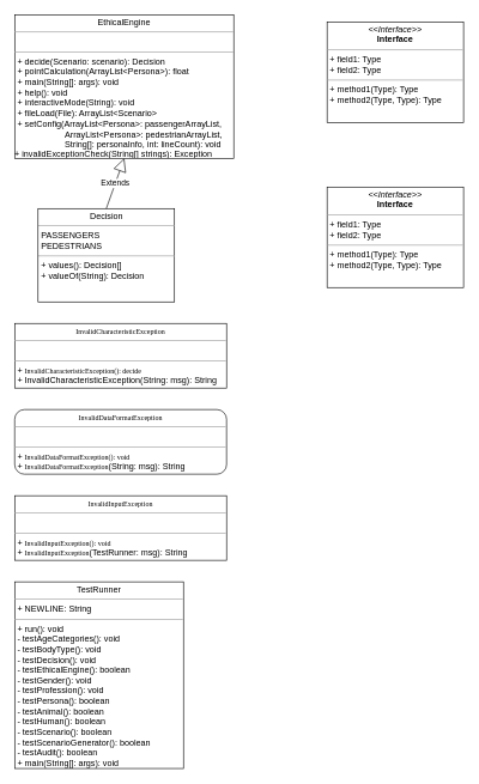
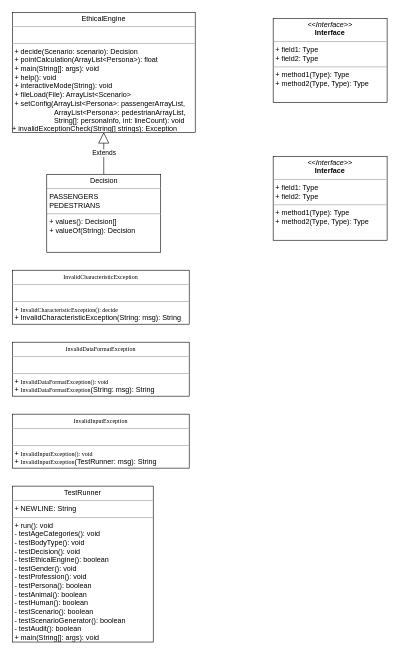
- <mxCell id="6" value="&lt;p style=&quot;margin: 0px ; margin-top: 4px ; text-align: center&quot;&gt;Decision&lt;/p&gt;&lt;hr size=&quot;1&quot;&gt;&lt;p style=&quot;margin: 0px ; margin-left: 4px&quot;&gt;PASSENGERS&lt;/p&gt;&lt;p style=&quot;margin: 0px ; margin-left: 4px&quot;&gt;PEDESTRIANS&lt;/p&gt;&lt;hr size=&quot;1&quot;&gt;&lt;p style=&quot;margin: 0px ; margin-left: 4px&quot;&gt;+ values(): Decision[]&lt;br&gt;+ valueOf(String): Decision&lt;/p&gt;" style="verticalAlign=top;align=left;overflow=fill;fontSize=12;fontFamily=Helvetica;html=1;rounded=0;shadow=0;comic=0;labelBackgroundColor=none;strokeWidth=1" vertex="1" parent="1"><mxGeometry x="52.5" y="290" width="190" height="130" as="geometry" /></mxCell>
+ <mxCell id="6" value="&lt;p style=&quot;margin: 0px ; margin-top: 4px ; text-align: center&quot;&gt;Decision&lt;/p&gt;&lt;hr size=&quot;1&quot;&gt;&lt;p style=&quot;margin: 0px ; margin-left: 4px&quot;&gt;PASSENGERS&lt;/p&gt;&lt;p style=&quot;margin: 0px ; margin-left: 4px&quot;&gt;PEDESTRIANS&lt;/p&gt;&lt;hr size=&quot;1&quot;&gt;&lt;p style=&quot;margin: 0px ; margin-left: 4px&quot;&gt;+ values(): Decision[]&lt;br&gt;+ valueOf(String): Decision&lt;/p&gt;" style="verticalAlign=top;align=left;overflow=fill;fontSize=12;fontFamily=Helvetica;html=1;rounded=0;shadow=0;comic=0;labelBackgroundColor=none;strokeWidth=1" vertex="1" parent="1"><mxGeometry x="77.5" y="290" width="190" height="130" as="geometry" /></mxCell>
- <mxCell id="5" value="&lt;p style=&quot;margin: 0px ; margin-top: 4px ; text-align: center&quot;&gt;&lt;span style=&quot;font-family: &amp;#34;verdana&amp;#34; ; font-size: 10px&quot;&gt;InvalidDataFormatException&lt;/span&gt;&lt;br&gt;&lt;/p&gt;&lt;hr size=&quot;1&quot;&gt;&lt;p style=&quot;margin: 0px ; margin-left: 4px&quot;&gt;&lt;br&gt;&lt;/p&gt;&lt;hr size=&quot;1&quot;&gt;&lt;p style=&quot;margin: 0px ; margin-left: 4px&quot;&gt;+&amp;nbsp;&lt;span style=&quot;font-size: 10px ; text-align: center ; font-family: &amp;#34;verdana&amp;#34;&quot;&gt;InvalidDataFormatException&lt;/span&gt;&lt;span style=&quot;font-family: &amp;#34;verdana&amp;#34; ; font-size: 10px ; text-align: center&quot;&gt;(): void&lt;/span&gt;&lt;br&gt;+&amp;nbsp;&lt;span style=&quot;font-size: 10px ; text-align: center ; font-family: &amp;#34;verdana&amp;#34;&quot;&gt;InvalidDataFormatException&lt;/span&gt;(String: msg): String&lt;/p&gt;" style="verticalAlign=top;align=left;overflow=fill;fontSize=12;fontFamily=Helvetica;html=1;shadow=0;comic=0;labelBackgroundColor=none;strokeWidth=1;rounded=1;" vertex="1" parent="1"><mxGeometry x="20" y="570" width="295" height="90" as="geometry" /></mxCell>
+ <mxCell id="5" value="&lt;p style=&quot;margin: 0px ; margin-top: 4px ; text-align: center&quot;&gt;&lt;span style=&quot;font-family: &amp;#34;verdana&amp;#34; ; font-size: 10px&quot;&gt;InvalidDataFormatException&lt;/span&gt;&lt;br&gt;&lt;/p&gt;&lt;hr size=&quot;1&quot;&gt;&lt;p style=&quot;margin: 0px ; margin-left: 4px&quot;&gt;&lt;br&gt;&lt;/p&gt;&lt;hr size=&quot;1&quot;&gt;&lt;p style=&quot;margin: 0px ; margin-left: 4px&quot;&gt;+&amp;nbsp;&lt;span style=&quot;font-size: 10px ; text-align: center ; font-family: &amp;#34;verdana&amp;#34;&quot;&gt;InvalidDataFormatException&lt;/span&gt;&lt;span style=&quot;font-family: &amp;#34;verdana&amp;#34; ; font-size: 10px ; text-align: center&quot;&gt;(): void&lt;/span&gt;&lt;br&gt;+&amp;nbsp;&lt;span style=&quot;font-size: 10px ; text-align: center ; font-family: &amp;#34;verdana&amp;#34;&quot;&gt;InvalidDataFormatException&lt;/span&gt;(String: msg): String&lt;/p&gt;" style="verticalAlign=top;align=left;overflow=fill;fontSize=12;fontFamily=Helvetica;html=1;rounded=0;shadow=0;comic=0;labelBackgroundColor=none;strokeWidth=1" vertex="1" parent="1"><mxGeometry x="20" y="570" width="295" height="90" as="geometry" /></mxCell>
